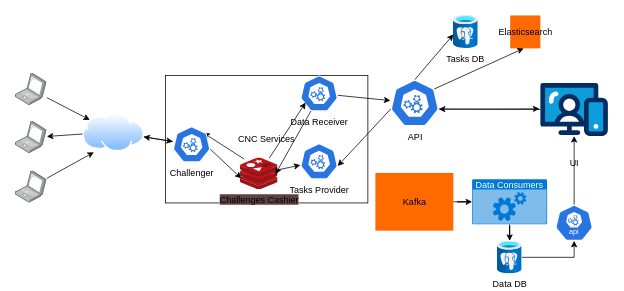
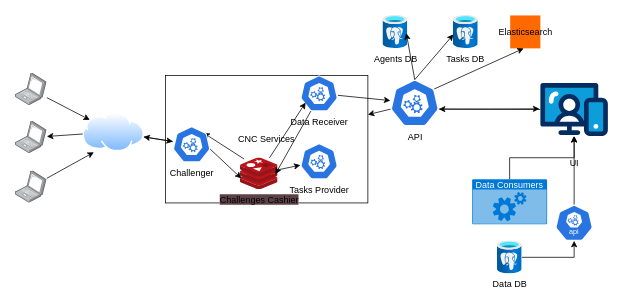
+ <mxCell id="9" value="Agents DB" style="image;aspect=fixed;html=1;points=[];align=center;fontSize=12;image=img/lib/azure2/databases/Azure_Database_PostgreSQL_Server.svg;" vertex="1" parent="1"><mxGeometry x="510" y="20" width="33" height="44" as="geometry" /></mxCell>
+ <mxCell id="22" style="edgeStyle=none;rounded=0;orthogonalLoop=1;jettySize=auto;html=1;exitX=0.5;exitY=0;exitDx=0;exitDy=0;exitPerimeter=0;entryX=0.946;entryY=0.54;entryDx=0;entryDy=0;entryPerimeter=0;" edge="1" parent="1" source="18" target="9"><mxGeometry relative="1" as="geometry" /></mxCell>
- <mxCell id="29" style="edgeStyle=none;rounded=0;orthogonalLoop=1;jettySize=auto;html=1;exitX=0.005;exitY=0.63;exitDx=0;exitDy=0;exitPerimeter=0;entryX=0.995;entryY=0.63;entryDx=0;entryDy=0;entryPerimeter=0;" edge="1" parent="1" source="18" target="28"><mxGeometry relative="1" as="geometry" /></mxCell>
+ <mxCell id="29" style="edgeStyle=none;rounded=0;orthogonalLoop=1;jettySize=auto;html=1;exitX=0.005;exitY=0.63;exitDx=0;exitDy=0;exitPerimeter=0;" edge="1" parent="1" source="18" target="2"><mxGeometry relative="1" as="geometry" /></mxCell>
- <mxCell id="13" value="Kafka" style="points=[];aspect=fixed;html=1;align=center;shadow=0;dashed=0;fillColor=light-dark(#FF6A00,#00B8E9);strokeColor=light-dark(transparent,#18CFFF);shape=mxgraph.alibaba_cloud.kafka;" vertex="1" parent="1"><mxGeometry x="500" y="230.08" width="103.95" height="77" as="geometry" /></mxCell>
- <mxCell id="17" style="edgeStyle=orthogonalEdgeStyle;rounded=0;orthogonalLoop=1;jettySize=auto;html=1;entryX=0;entryY=0.5;entryDx=0;entryDy=0;entryPerimeter=0;" edge="1" parent="1" source="13" target="16"><mxGeometry relative="1" as="geometry" /></mxCell>
- <mxCell id="15" value="" style="edgeStyle=orthogonalEdgeStyle;rounded=0;orthogonalLoop=1;jettySize=auto;html=1;" edge="1" parent="1" source="16" target="11"><mxGeometry relative="1" as="geometry" /></mxCell>
+ <mxCell id="15" value="" style="edgeStyle=orthogonalEdgeStyle;rounded=0;orthogonalLoop=1;jettySize=auto;html=1;" edge="1" parent="1" source="16" target="14"><mxGeometry relative="1" as="geometry" /></mxCell>
